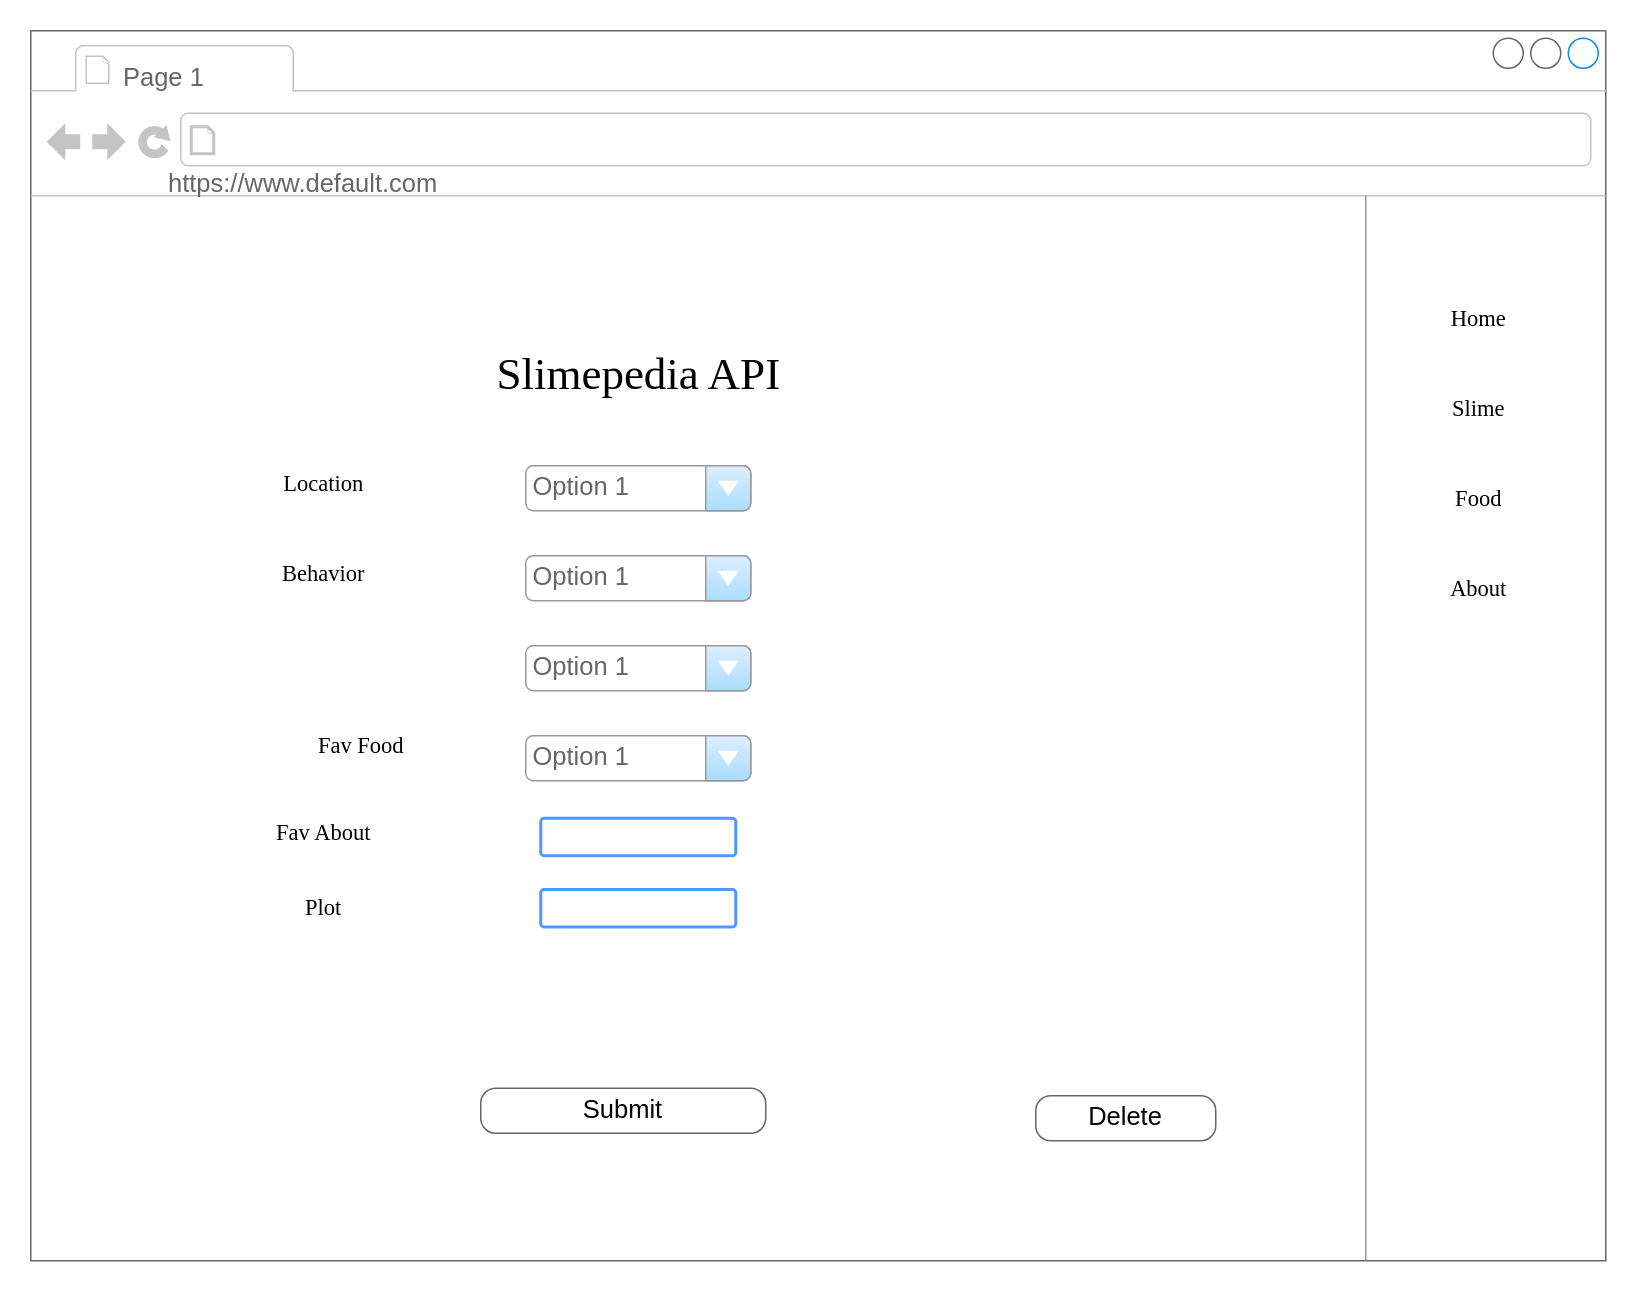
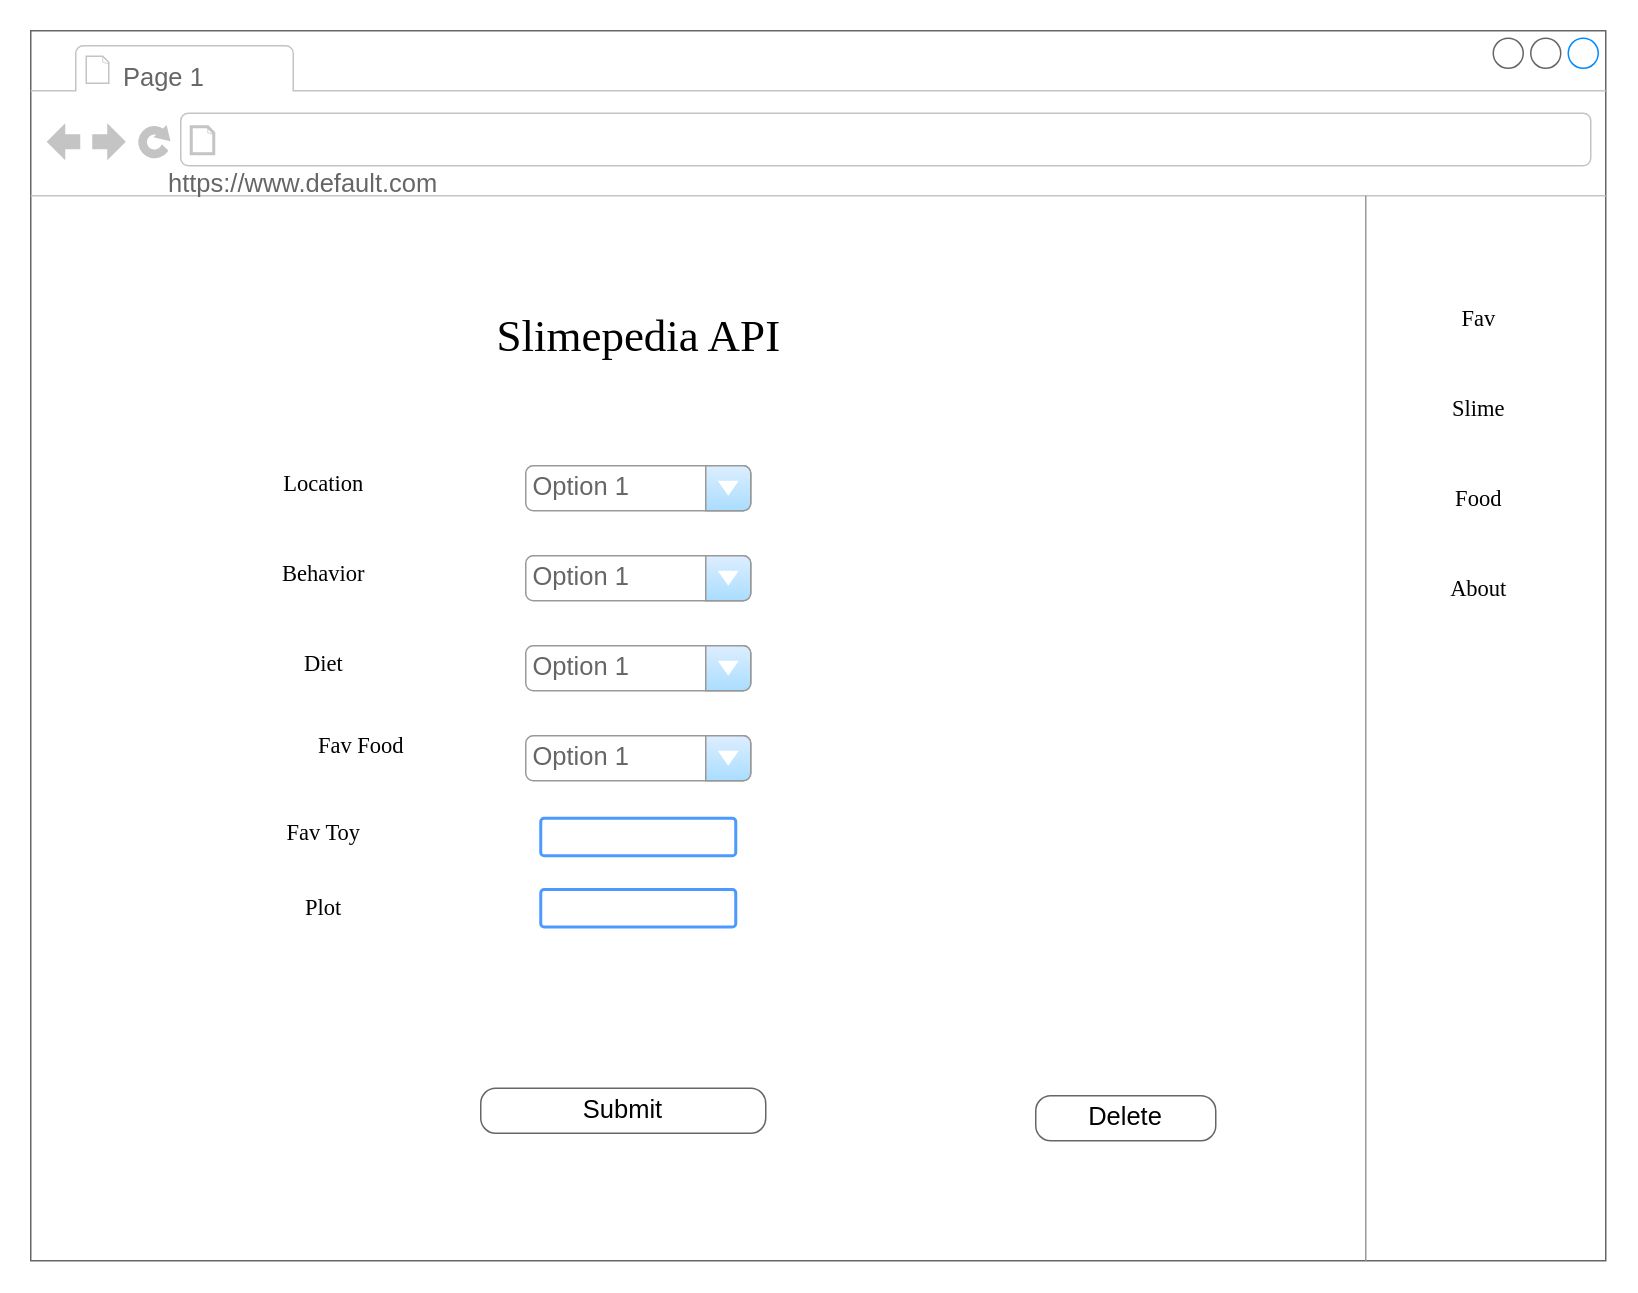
- <mxCell id="8" value="Home" style="text;html=1;points=[];align=center;verticalAlign=top;spacingTop=-4;fontSize=15;fontFamily=Verdana" vertex="1" parent="2"><mxGeometry x="880" y="180" width="170" height="30" as="geometry" /></mxCell>
+ <mxCell id="8" value="Fav" style="text;html=1;points=[];align=center;verticalAlign=top;spacingTop=-4;fontSize=15;fontFamily=Verdana" vertex="1" parent="2"><mxGeometry x="880" y="180" width="170" height="30" as="geometry" /></mxCell>
- <mxCell id="5" value="Slimepedia API" style="text;points=[];align=center;verticalAlign=middle;spacingTop=-4;fontSize=30;fontFamily=Verdana;html=1;" vertex="1" parent="2"><mxGeometry x="235" y="205" width="340" height="50" as="geometry" /></mxCell>
+ <mxCell id="5" value="Slimepedia API" style="text;points=[];align=center;verticalAlign=middle;spacingTop=-4;fontSize=30;fontFamily=Verdana;html=1;" vertex="1" parent="2"><mxGeometry x="235" y="180" width="340" height="50" as="geometry" /></mxCell>
+ <mxCell id="18" value="Diet" style="text;html=1;points=[];align=center;verticalAlign=top;spacingTop=-4;fontSize=15;fontFamily=Verdana" vertex="1" parent="2"><mxGeometry x="110" y="410" width="170" height="30" as="geometry" /></mxCell>
- <mxCell id="22" value="Fav About" style="text;html=1;points=[];align=center;verticalAlign=top;spacingTop=-4;fontSize=15;fontFamily=Verdana" vertex="1" parent="2"><mxGeometry x="110" y="522.5" width="170" height="30" as="geometry" /></mxCell>
+ <mxCell id="22" value="Fav Toy" style="text;html=1;points=[];align=center;verticalAlign=top;spacingTop=-4;fontSize=15;fontFamily=Verdana" vertex="1" parent="2"><mxGeometry x="110" y="522.5" width="170" height="30" as="geometry" /></mxCell>
